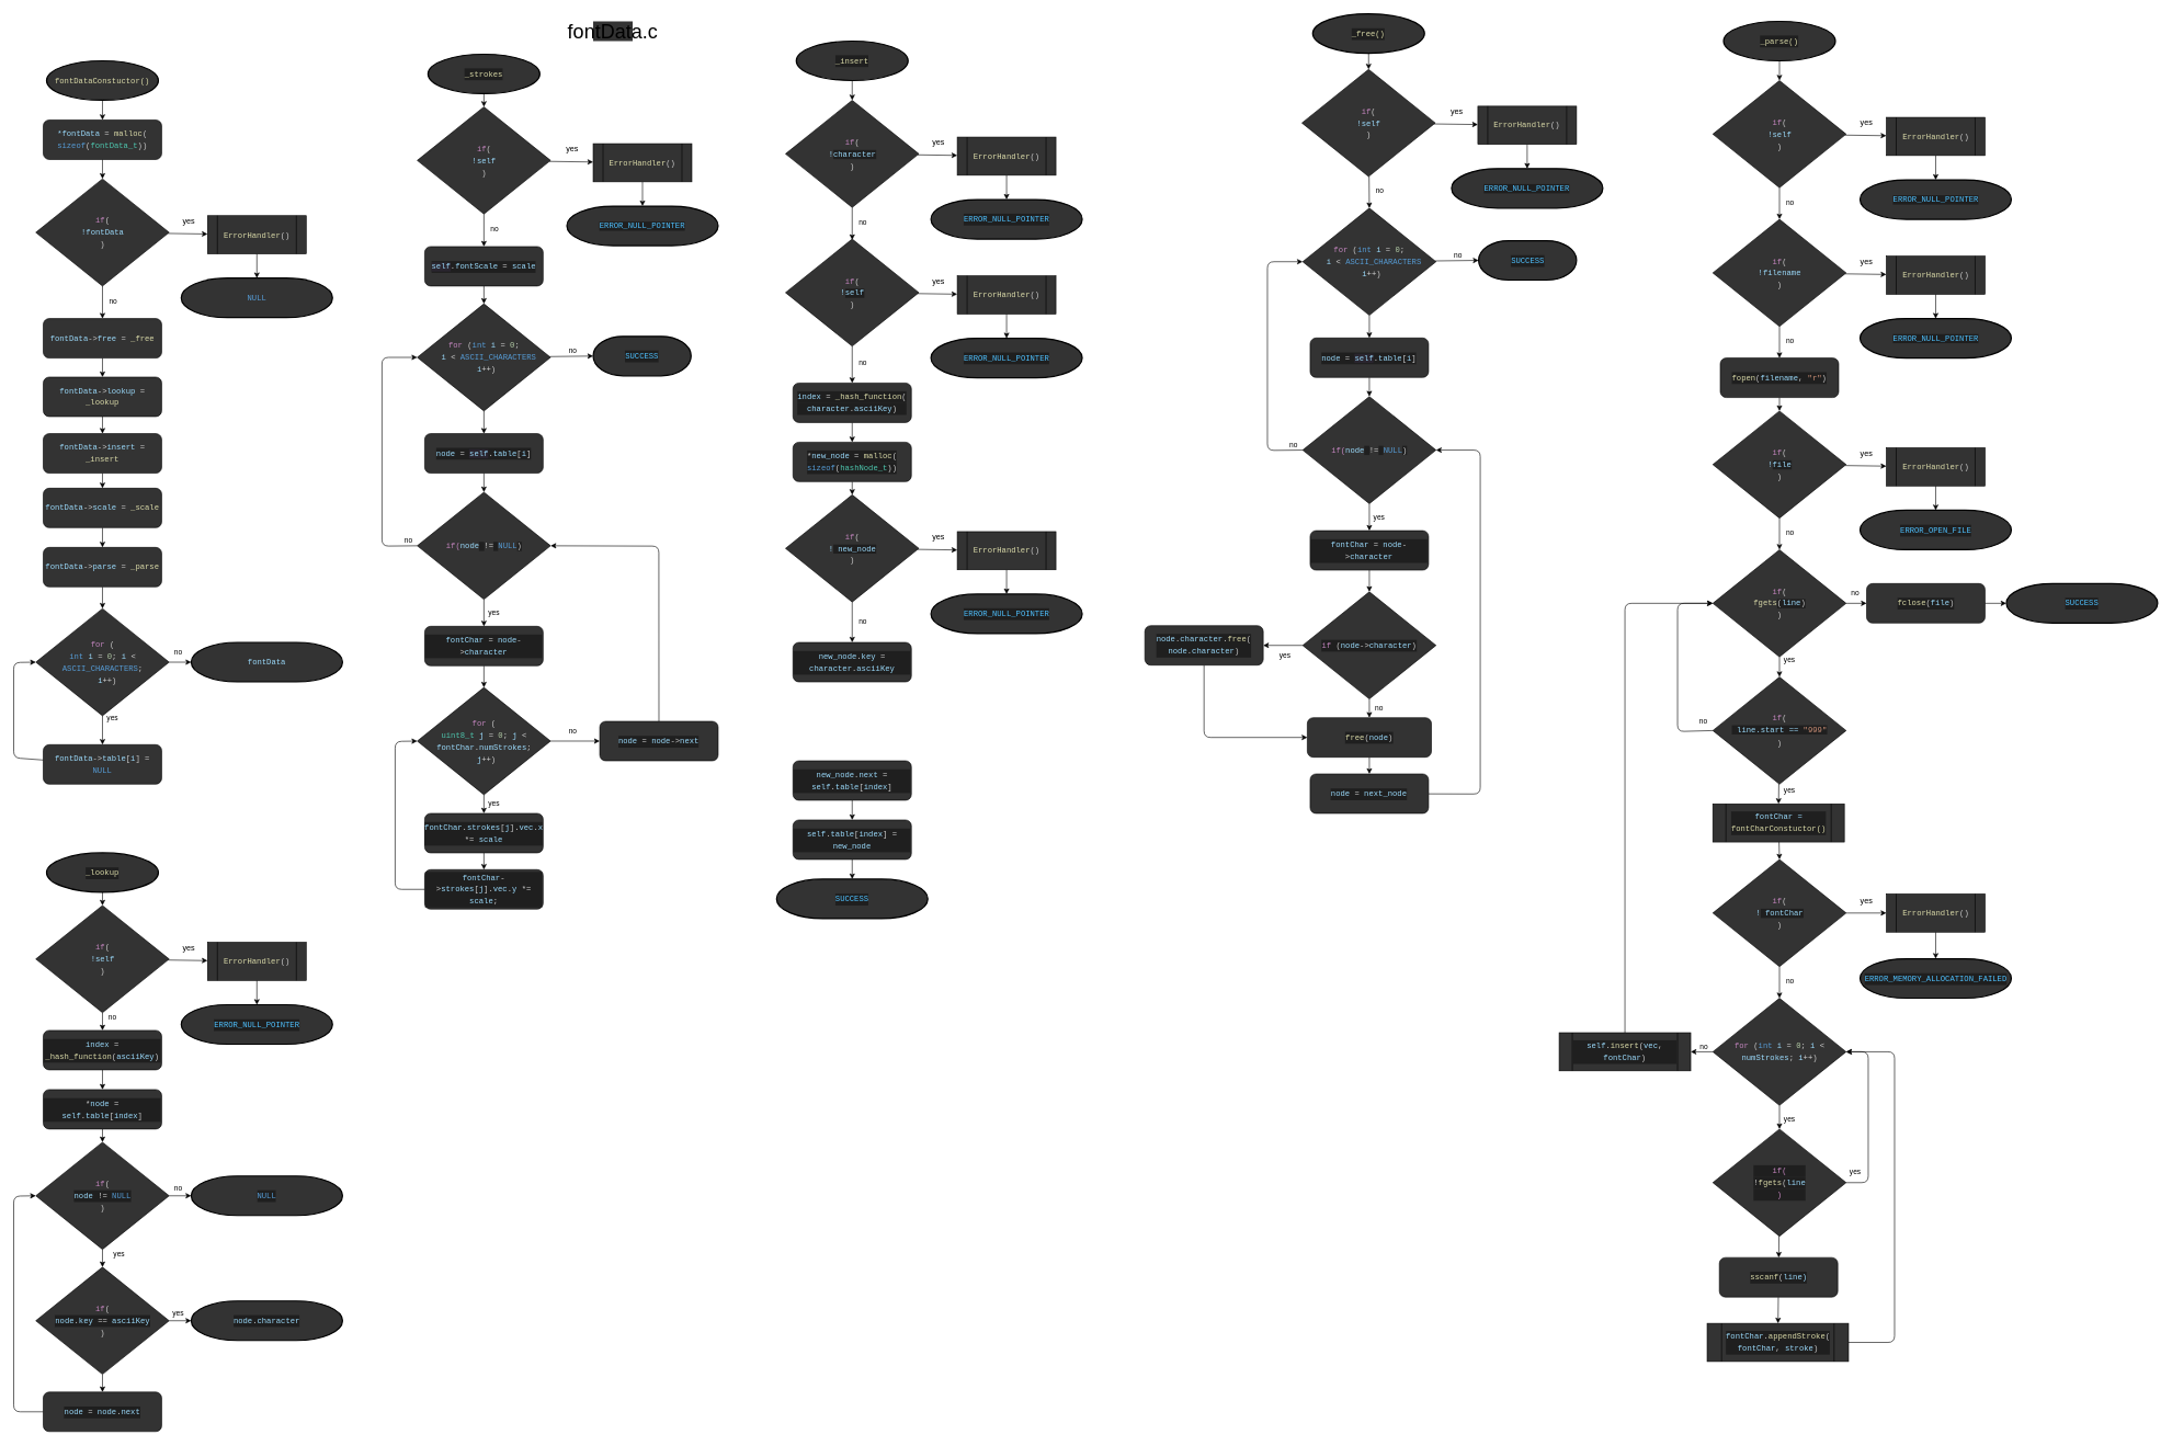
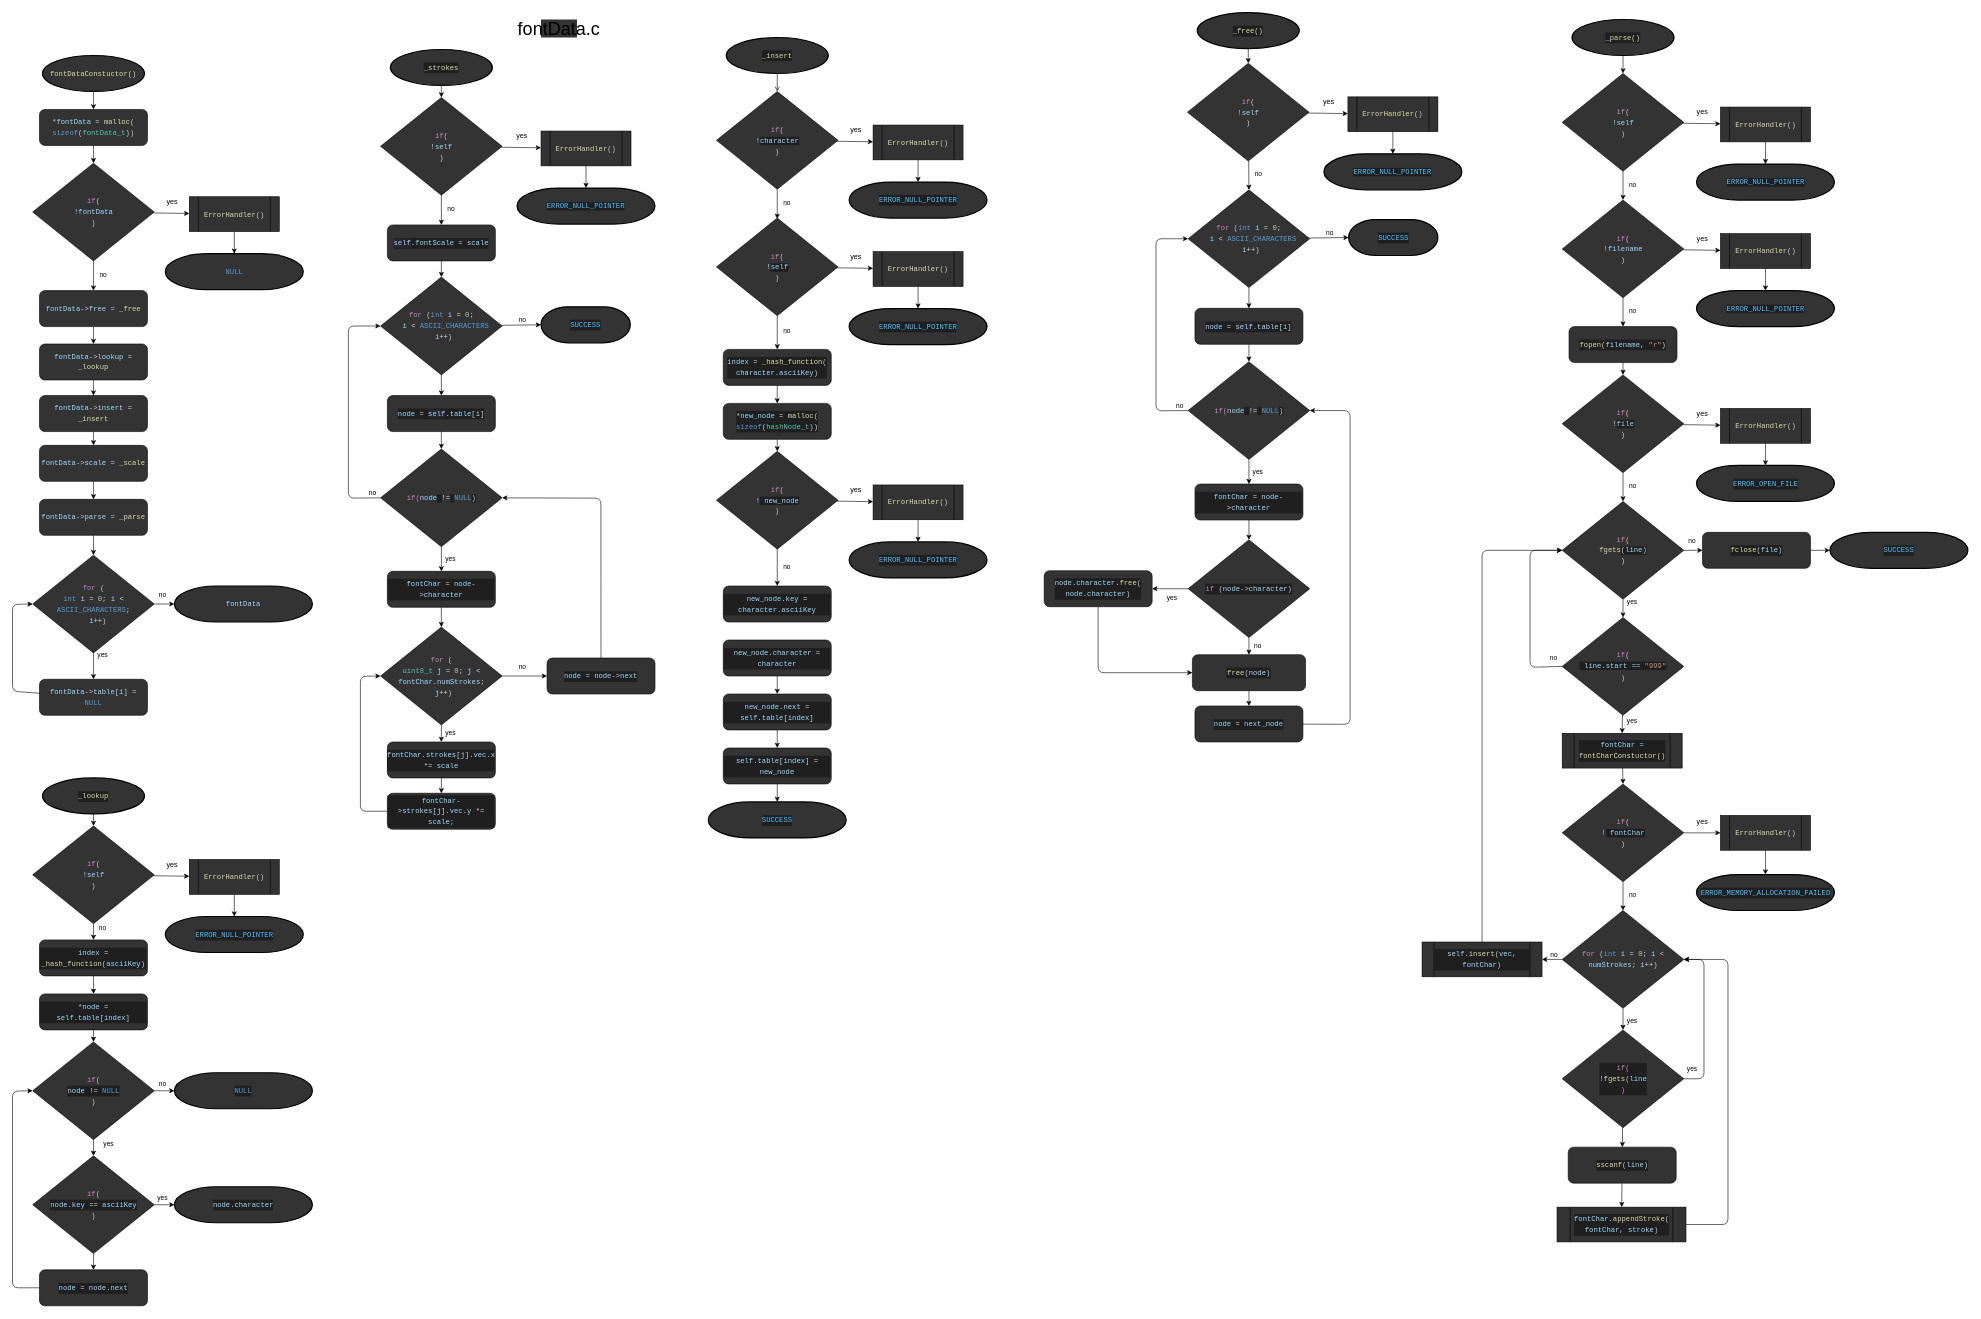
- <mxCell id="33" style="edgeStyle=none;html=1;labelBackgroundColor=none;" edge="1" parent="1" source="34" target="41"><mxGeometry relative="1" as="geometry" /></mxCell>
+ <mxCell id="33" style="edgeStyle=none;html=1;labelBackgroundColor=none;endArrow=open;" edge="1" parent="1" source="34" target="41"><mxGeometry relative="1" as="geometry" /></mxCell>
+ <mxCell id="63" value="&lt;div style=&quot;font-family: Menlo, Monaco, &amp;quot;Courier New&amp;quot;, monospace; font-weight: normal; font-size: 12px; line-height: 18px;&quot;&gt;&lt;div style=&quot;line-height: 18px; font-size: 12px;&quot;&gt;&lt;div style=&quot;line-height: 18px; font-size: 12px;&quot;&gt;&lt;div style=&quot;line-height: 18px;&quot;&gt;&lt;div style=&quot;line-height: 18px;&quot;&gt;&lt;div style=&quot;line-height: 18px;&quot;&gt;&lt;div style=&quot;line-height: 18px;&quot;&gt;&lt;div style=&quot;line-height: 18px;&quot;&gt;&lt;div style=&quot;line-height: 18px;&quot;&gt;&lt;div style=&quot;line-height: 18px;&quot;&gt;&lt;div style=&quot;background-color: rgb(31, 31, 31); line-height: 18px;&quot;&gt;&lt;div style=&quot;line-height: 18px;&quot;&gt; &lt;span style=&quot;color: rgb(156, 220, 254);&quot;&gt;new_node&lt;/span&gt;&lt;font color=&quot;#cccccc&quot;&gt;.&lt;/font&gt;&lt;span style=&quot;color: rgb(156, 220, 254);&quot;&gt;character&lt;/span&gt; &lt;span style=&quot;color: rgb(212, 212, 212);&quot;&gt;=&lt;/span&gt; &lt;span style=&quot;color: rgb(156, 220, 254);&quot;&gt;character&lt;/span&gt;&lt;/div&gt;&lt;/div&gt;&lt;/div&gt;&lt;/div&gt;&lt;/div&gt;&lt;/div&gt;&lt;/div&gt;&lt;/div&gt;&lt;/div&gt;&lt;/div&gt;&lt;/div&gt;&lt;/div&gt;" style="rounded=1;whiteSpace=wrap;html=1;labelBackgroundColor=none;flipH=1;flipV=1;shadow=0;labelBorderColor=none;fillColor=#333333;fontSize=12;" vertex="1" parent="1"><mxGeometry x="1205" y="1066.5" width="180" height="60" as="geometry" /></mxCell>
+ <mxCell id="62" style="edgeStyle=none;html=1;entryX=0.5;entryY=0;entryDx=0;entryDy=0;labelBackgroundColor=none;" edge="1" parent="1" source="63" target="65"><mxGeometry relative="1" as="geometry" /></mxCell>
